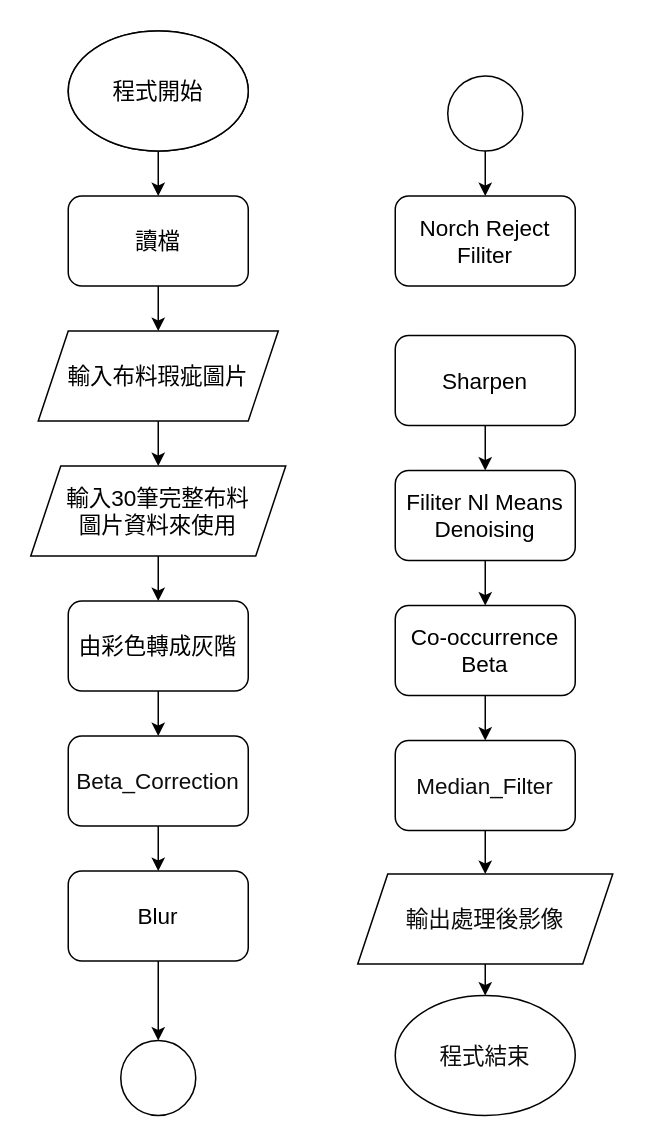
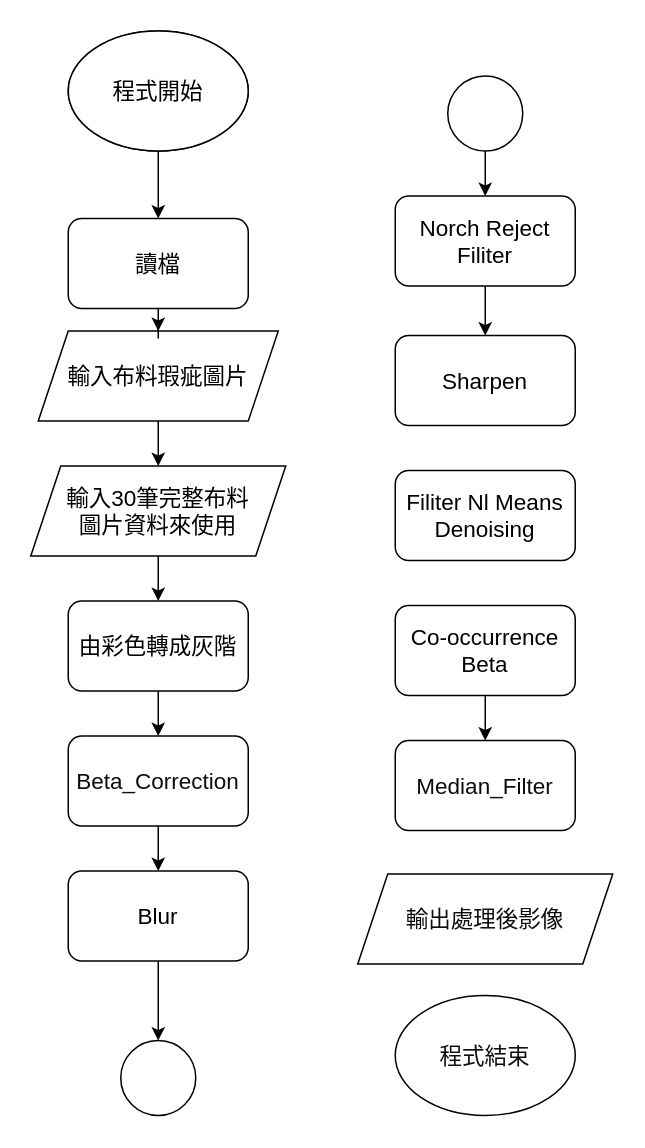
- <mxCell id="9" value="&lt;font style=&quot;font-size: 15px;&quot;&gt;讀檔&lt;/font&gt;" style="rounded=1;whiteSpace=wrap;html=1;" vertex="1" parent="1"><mxGeometry x="45" y="130" width="120" height="60" as="geometry" /></mxCell>
+ <mxCell id="9" value="&lt;font style=&quot;font-size: 15px;&quot;&gt;讀檔&lt;/font&gt;" style="rounded=1;whiteSpace=wrap;html=1;" vertex="1" parent="1"><mxGeometry x="45" y="145" width="120" height="60" as="geometry" /></mxCell>
+ <mxCell id="16" value="" style="edgeStyle=orthogonalEdgeStyle;rounded=0;orthogonalLoop=1;jettySize=auto;html=1;fontFamily=Helvetica;fontSize=15;fontColor=#0d0d0d;" edge="1" parent="1" source="17" target="19"><mxGeometry relative="1" as="geometry" /></mxCell>
- <mxCell id="18" value="" style="edgeStyle=orthogonalEdgeStyle;rounded=0;orthogonalLoop=1;jettySize=auto;html=1;fontFamily=Helvetica;fontSize=15;fontColor=#0d0d0d;" edge="1" parent="1" source="19" target="21"><mxGeometry relative="1" as="geometry" /></mxCell>
- <mxCell id="20" value="" style="edgeStyle=orthogonalEdgeStyle;rounded=0;orthogonalLoop=1;jettySize=auto;html=1;fontFamily=Helvetica;fontSize=15;fontColor=#0d0d0d;" edge="1" parent="1" source="21" target="23"><mxGeometry relative="1" as="geometry" /></mxCell>
- <mxCell id="24" value="" style="edgeStyle=orthogonalEdgeStyle;rounded=0;orthogonalLoop=1;jettySize=auto;html=1;fontFamily=Helvetica;fontSize=15;fontColor=#0d0d0d;" edge="1" parent="1" source="25" target="29"><mxGeometry relative="1" as="geometry" /></mxCell>
- <mxCell id="28" value="" style="edgeStyle=orthogonalEdgeStyle;rounded=0;orthogonalLoop=1;jettySize=auto;html=1;fontFamily=Helvetica;fontSize=15;fontColor=#0d0d0d;" edge="1" parent="1" source="29" target="27"><mxGeometry relative="1" as="geometry" /></mxCell>
